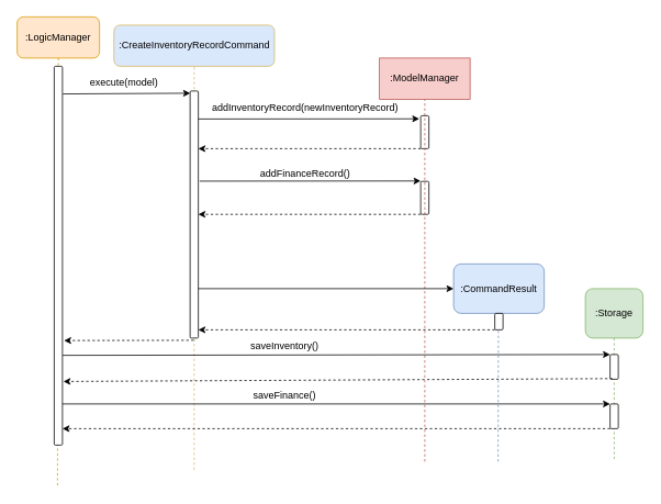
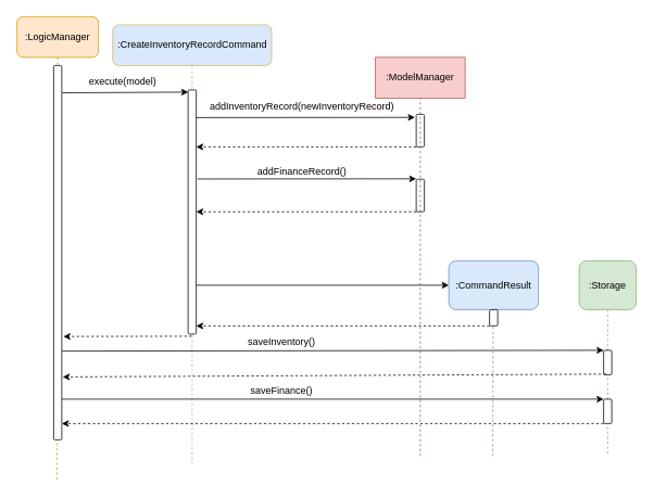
- <mxCell id="25" value=":Storage" style="rounded=1;whiteSpace=wrap;html=1;fillColor=#d5e8d4;strokeColor=#82b366;" parent="1" vertex="1"><mxGeometry x="710" y="350" width="70" height="60" as="geometry" /></mxCell>
+ <mxCell id="25" value=":Storage" style="rounded=1;whiteSpace=wrap;html=1;fillColor=#d5e8d4;strokeColor=#82b366;" parent="1" vertex="1"><mxGeometry x="710" y="320" width="70" height="60" as="geometry" /></mxCell>
